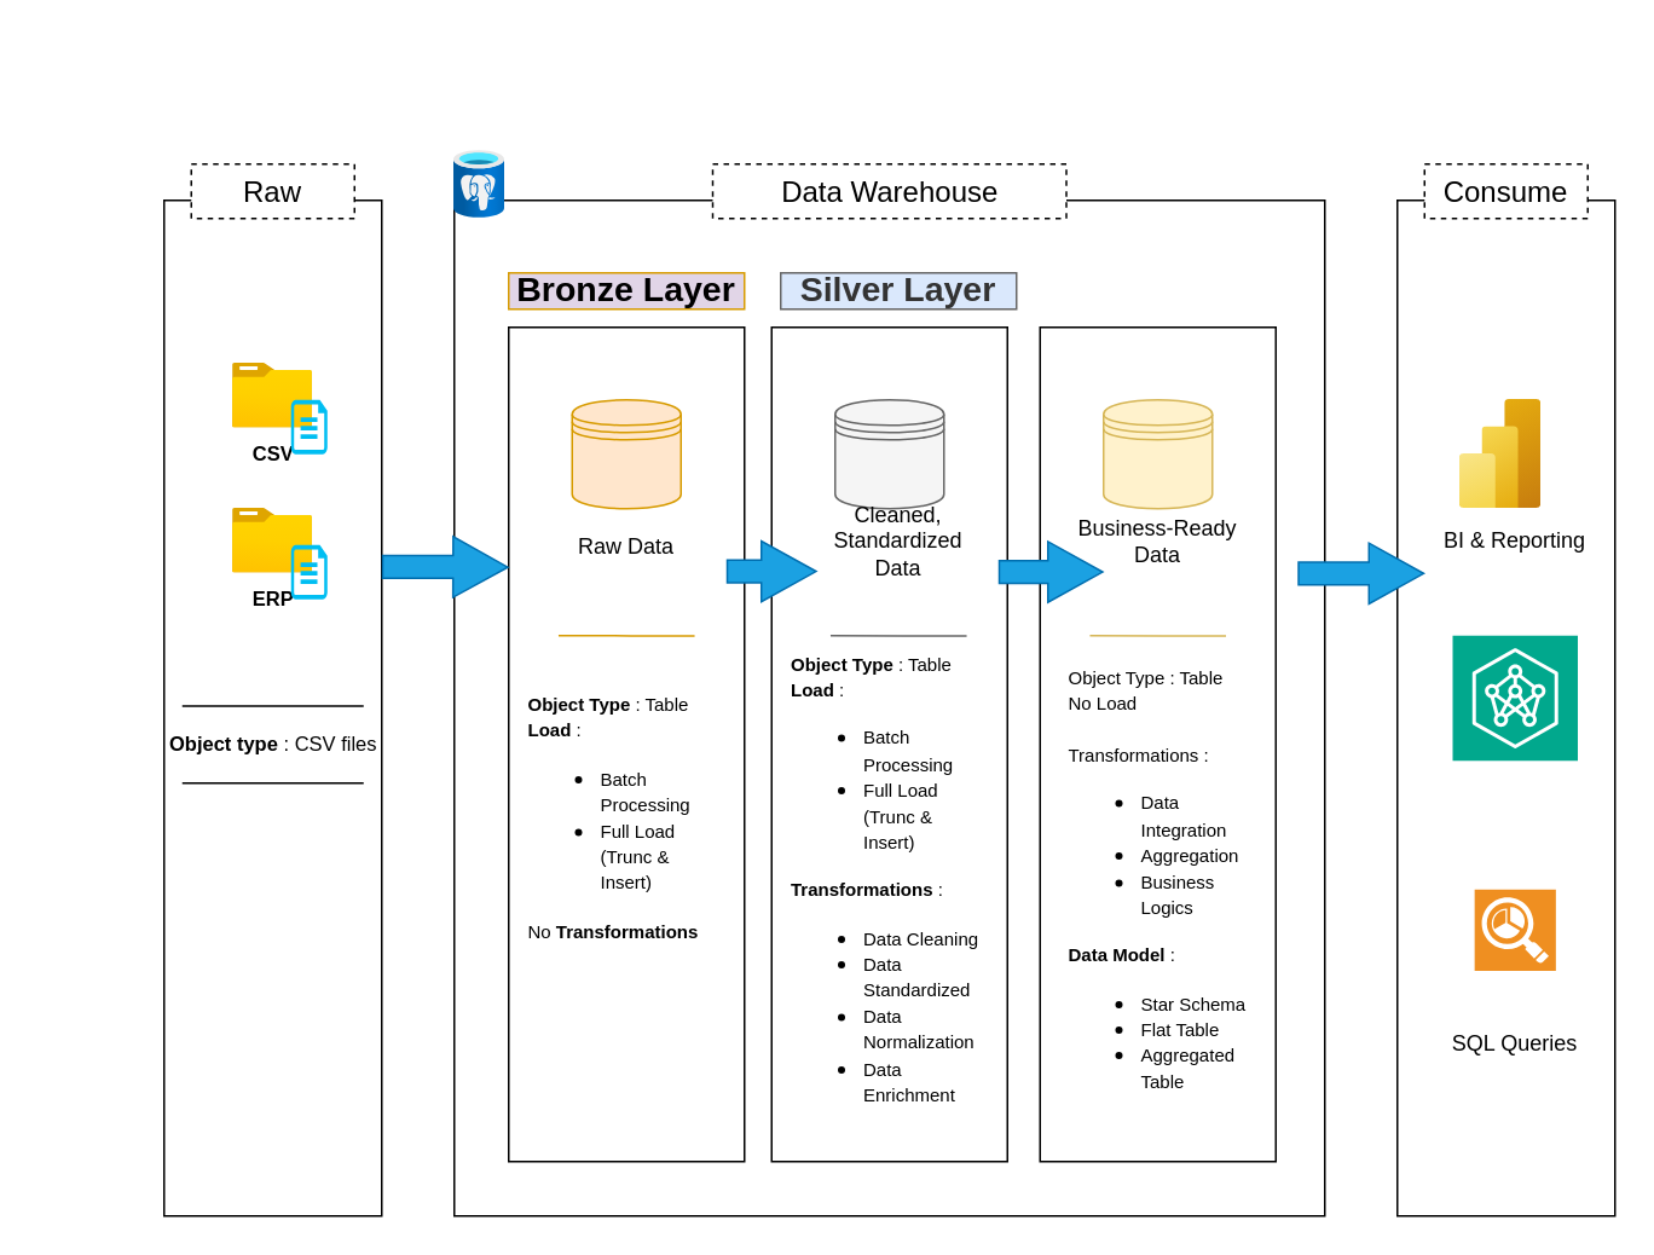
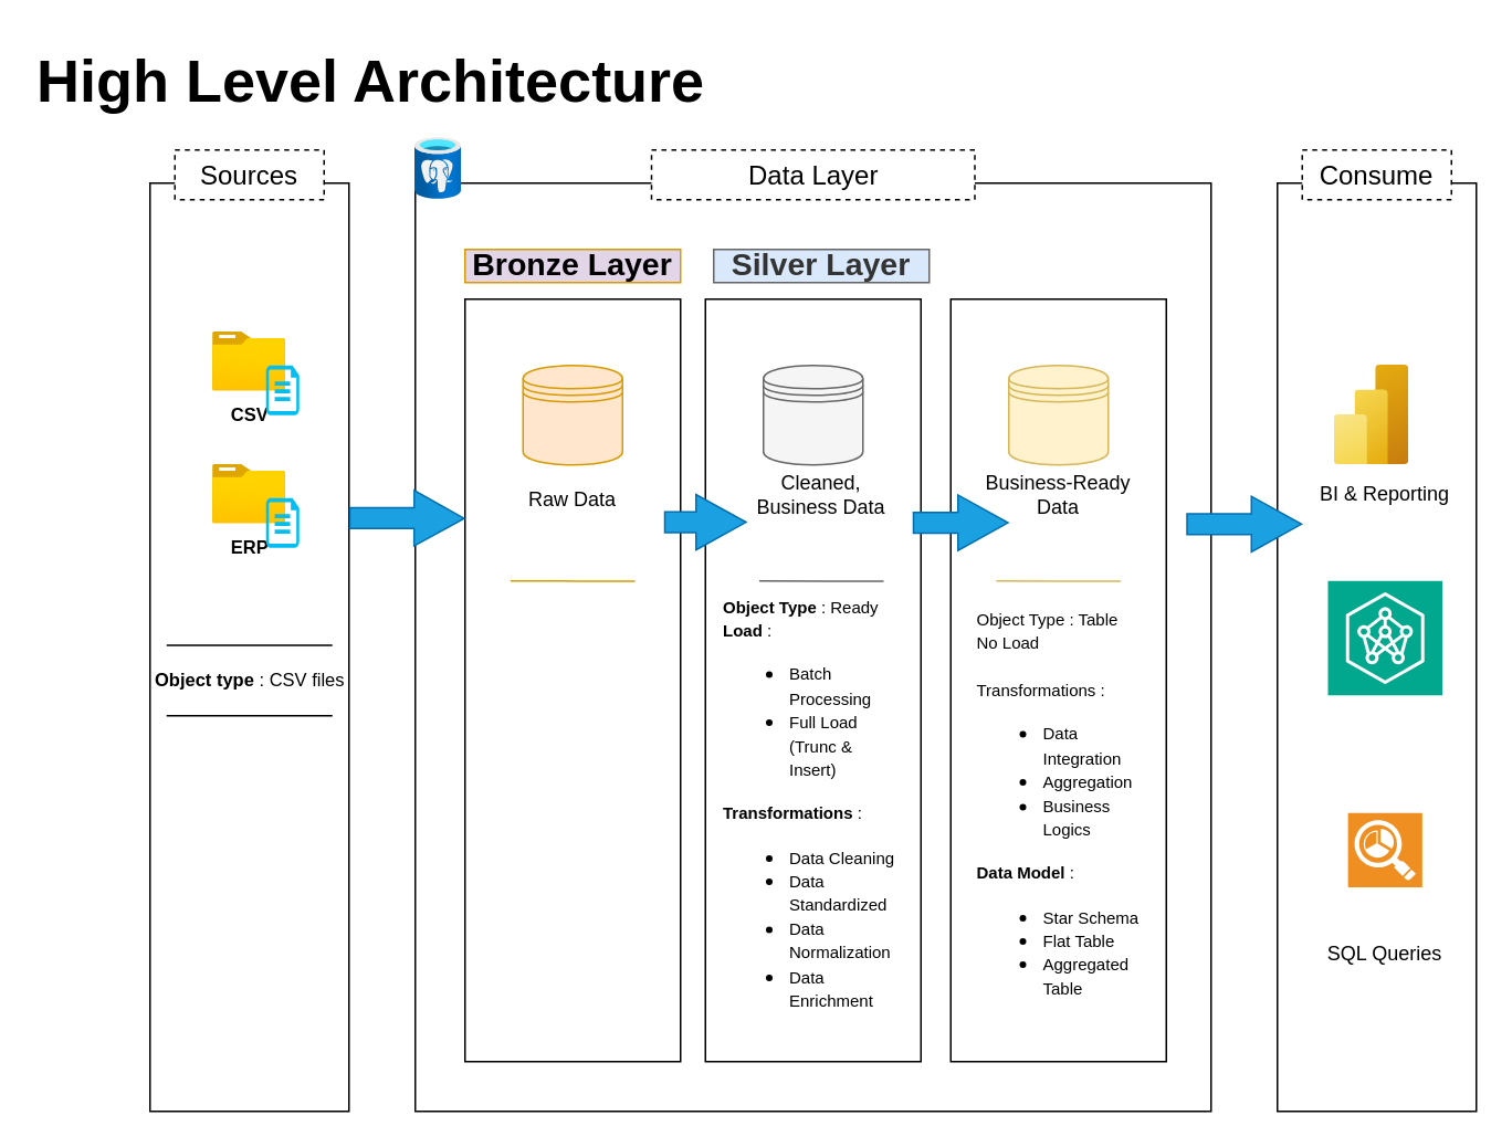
+ <mxCell id="2" value="&lt;b&gt;&lt;font style=&quot;font-size: 36px;&quot;&gt;High Level Architecture&amp;nbsp;&lt;/font&gt;&lt;/b&gt;" style="text;html=1;whiteSpace=wrap;overflow=hidden;rounded=0;" vertex="1" parent="1"><mxGeometry x="20" y="20" width="480" height="60" as="geometry" /></mxCell>
- <mxCell id="4" value="&lt;font style=&quot;font-size: 16px;&quot;&gt;Raw&lt;/font&gt;" style="rounded=0;whiteSpace=wrap;html=1;dashed=1;" vertex="1" parent="1"><mxGeometry x="105" y="90" width="90" height="30" as="geometry" /></mxCell>
+ <mxCell id="4" value="&lt;font style=&quot;font-size: 16px;&quot;&gt;Sources&lt;/font&gt;" style="rounded=0;whiteSpace=wrap;html=1;dashed=1;" vertex="1" parent="1"><mxGeometry x="105" y="90" width="90" height="30" as="geometry" /></mxCell>
- <mxCell id="6" value="&lt;font style=&quot;font-size: 16px;&quot;&gt;Data Warehouse&lt;/font&gt;" style="rounded=0;whiteSpace=wrap;html=1;dashed=1;" vertex="1" parent="1"><mxGeometry x="392.5" y="90" width="195" height="30" as="geometry" /></mxCell>
+ <mxCell id="6" value="&lt;font style=&quot;font-size: 16px;&quot;&gt;Data Layer&lt;/font&gt;" style="rounded=0;whiteSpace=wrap;html=1;dashed=1;" vertex="1" parent="1"><mxGeometry x="392.5" y="90" width="195" height="30" as="geometry" /></mxCell>
- <mxCell id="26" value="Cleaned, Standardized Data" style="text;html=1;align=center;verticalAlign=middle;whiteSpace=wrap;rounded=0;" vertex="1" parent="1"><mxGeometry x="450" y="282.85" width="90" height="30" as="geometry" /></mxCell>
+ <mxCell id="26" value="Cleaned, Business Data" style="text;html=1;align=center;verticalAlign=middle;whiteSpace=wrap;rounded=0;" vertex="1" parent="1"><mxGeometry x="450" y="282.85" width="90" height="30" as="geometry" /></mxCell>
- <mxCell id="32" value="&lt;div style=&quot;text-align: left;&quot;&gt;&lt;span style=&quot;font-size: 10px; background-color: transparent; color: light-dark(rgb(0, 0, 0), rgb(255, 255, 255));&quot;&gt;&lt;b&gt;Object Type&lt;/b&gt; : Table&lt;/span&gt;&lt;/div&gt;&lt;div style=&quot;text-align: left;&quot;&gt;&lt;font style=&quot;font-size: 10px;&quot;&gt;&lt;b&gt;Load &lt;/b&gt;:&lt;/font&gt;&lt;/div&gt;&lt;div&gt;&lt;ul&gt;&lt;li style=&quot;text-align: left;&quot;&gt;&lt;span style=&quot;background-color: transparent; color: light-dark(rgb(0, 0, 0), rgb(255, 255, 255));&quot;&gt;&lt;font style=&quot;font-size: 10px;&quot;&gt;Batch Processing&lt;/font&gt;&lt;/span&gt;&lt;/li&gt;&lt;li style=&quot;text-align: left;&quot;&gt;&lt;font style=&quot;font-size: 10px;&quot;&gt;Full Load (Trunc &amp;amp; Insert)&lt;/font&gt;&lt;/li&gt;&lt;/ul&gt;&lt;div style=&quot;text-align: left;&quot;&gt;&lt;span style=&quot;font-size: 10px;&quot;&gt;No &lt;b&gt;Transformations&lt;/b&gt;&lt;/span&gt;&lt;/div&gt;&lt;/div&gt;" style="text;html=1;align=center;verticalAlign=middle;whiteSpace=wrap;rounded=0;strokeWidth=2;" vertex="1" parent="1"><mxGeometry x="290" y="370" width="110" height="160" as="geometry" /></mxCell>
- <mxCell id="33" value="&lt;div style=&quot;text-align: left;&quot;&gt;&lt;span style=&quot;font-size: 10px; background-color: transparent; color: light-dark(rgb(0, 0, 0), rgb(255, 255, 255));&quot;&gt;&lt;b&gt;Object Type&lt;/b&gt; : Table&lt;/span&gt;&lt;/div&gt;&lt;div style=&quot;text-align: left;&quot;&gt;&lt;font style=&quot;font-size: 10px;&quot;&gt;&lt;b&gt;Load &lt;/b&gt;:&lt;/font&gt;&lt;/div&gt;&lt;div&gt;&lt;ul&gt;&lt;li style=&quot;text-align: left;&quot;&gt;&lt;span style=&quot;background-color: transparent; color: light-dark(rgb(0, 0, 0), rgb(255, 255, 255));&quot;&gt;&lt;font style=&quot;font-size: 10px;&quot;&gt;Batch Processing&lt;/font&gt;&lt;/span&gt;&lt;/li&gt;&lt;li style=&quot;text-align: left;&quot;&gt;&lt;font style=&quot;font-size: 10px;&quot;&gt;Full Load (Trunc &amp;amp; Insert)&lt;/font&gt;&lt;/li&gt;&lt;/ul&gt;&lt;div style=&quot;text-align: left;&quot;&gt;&lt;span style=&quot;font-size: 10px;&quot;&gt;&lt;b&gt;Transformations&lt;/b&gt; :&lt;/span&gt;&lt;/div&gt;&lt;/div&gt;&lt;div style=&quot;&quot;&gt;&lt;ul&gt;&lt;li style=&quot;text-align: left;&quot;&gt;&lt;span style=&quot;font-size: 10px;&quot;&gt;Data Cleaning&lt;/span&gt;&lt;/li&gt;&lt;li style=&quot;text-align: left;&quot;&gt;&lt;span style=&quot;font-size: 10px;&quot;&gt;Data Standardized&lt;/span&gt;&lt;/li&gt;&lt;li style=&quot;text-align: left;&quot;&gt;&lt;span style=&quot;font-size: 10px;&quot;&gt;Data Normalization&lt;/span&gt;&lt;/li&gt;&lt;li style=&quot;text-align: left;&quot;&gt;&lt;span style=&quot;font-size: 10px;&quot;&gt;Data Enrichment&lt;/span&gt;&lt;/li&gt;&lt;/ul&gt;&lt;/div&gt;" style="text;html=1;align=center;verticalAlign=middle;whiteSpace=wrap;rounded=0;strokeWidth=2;" vertex="1" parent="1"><mxGeometry x="435" y="360" width="110" height="260" as="geometry" /></mxCell>
+ <mxCell id="33" value="&lt;div style=&quot;text-align: left;&quot;&gt;&lt;span style=&quot;font-size: 10px; background-color: transparent; color: light-dark(rgb(0, 0, 0), rgb(255, 255, 255));&quot;&gt;&lt;b&gt;Object Type&lt;/b&gt; : Ready&lt;/span&gt;&lt;/div&gt;&lt;div style=&quot;text-align: left;&quot;&gt;&lt;font style=&quot;font-size: 10px;&quot;&gt;&lt;b&gt;Load &lt;/b&gt;:&lt;/font&gt;&lt;/div&gt;&lt;div&gt;&lt;ul&gt;&lt;li style=&quot;text-align: left;&quot;&gt;&lt;span style=&quot;background-color: transparent; color: light-dark(rgb(0, 0, 0), rgb(255, 255, 255));&quot;&gt;&lt;font style=&quot;font-size: 10px;&quot;&gt;Batch Processing&lt;/font&gt;&lt;/span&gt;&lt;/li&gt;&lt;li style=&quot;text-align: left;&quot;&gt;&lt;font style=&quot;font-size: 10px;&quot;&gt;Full Load (Trunc &amp;amp; Insert)&lt;/font&gt;&lt;/li&gt;&lt;/ul&gt;&lt;div style=&quot;text-align: left;&quot;&gt;&lt;span style=&quot;font-size: 10px;&quot;&gt;&lt;b&gt;Transformations&lt;/b&gt; :&lt;/span&gt;&lt;/div&gt;&lt;/div&gt;&lt;div style=&quot;&quot;&gt;&lt;ul&gt;&lt;li style=&quot;text-align: left;&quot;&gt;&lt;span style=&quot;font-size: 10px;&quot;&gt;Data Cleaning&lt;/span&gt;&lt;/li&gt;&lt;li style=&quot;text-align: left;&quot;&gt;&lt;span style=&quot;font-size: 10px;&quot;&gt;Data Standardized&lt;/span&gt;&lt;/li&gt;&lt;li style=&quot;text-align: left;&quot;&gt;&lt;span style=&quot;font-size: 10px;&quot;&gt;Data Normalization&lt;/span&gt;&lt;/li&gt;&lt;li style=&quot;text-align: left;&quot;&gt;&lt;span style=&quot;font-size: 10px;&quot;&gt;Data Enrichment&lt;/span&gt;&lt;/li&gt;&lt;/ul&gt;&lt;/div&gt;" style="text;html=1;align=center;verticalAlign=middle;whiteSpace=wrap;rounded=0;strokeWidth=2;" vertex="1" parent="1"><mxGeometry x="435" y="360" width="110" height="260" as="geometry" /></mxCell>
